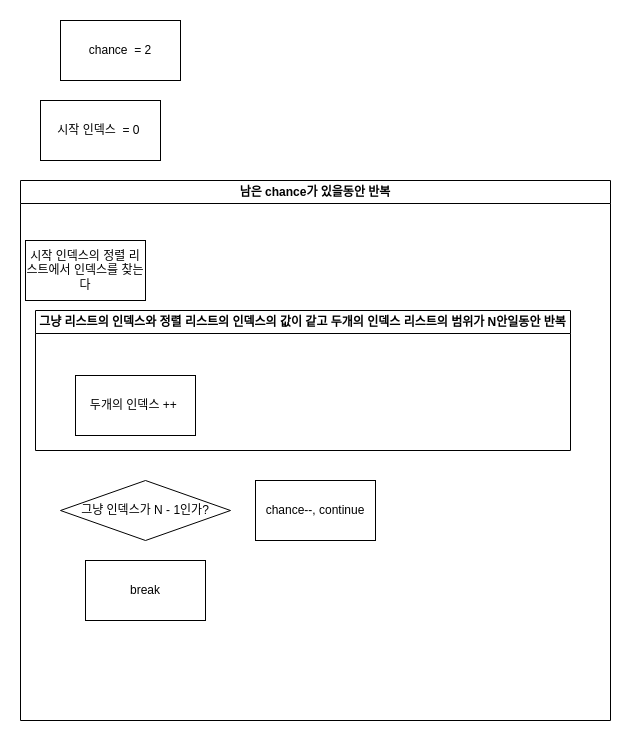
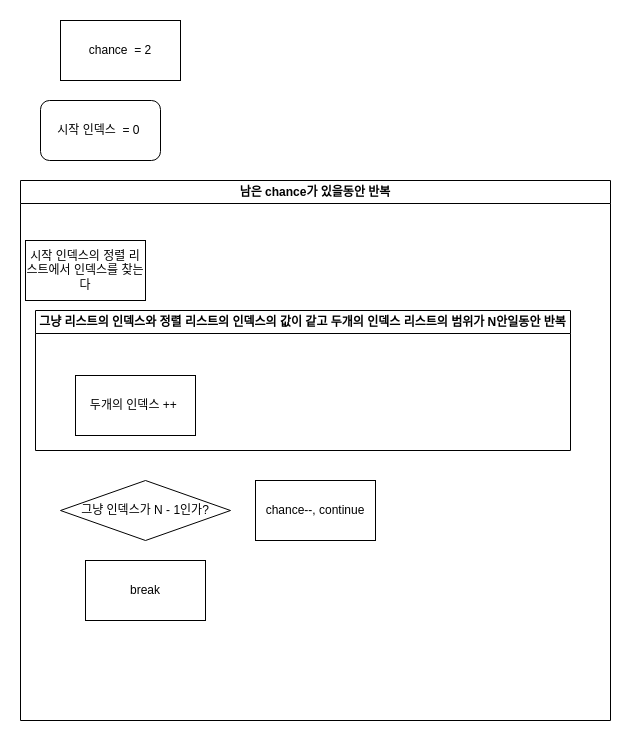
- <mxCell id="10" value="시작 인덱스&amp;nbsp; = 0&amp;nbsp;" style="rounded=0;whiteSpace=wrap;html=1;" vertex="1" parent="1"><mxGeometry x="40" y="100" width="120" height="60" as="geometry" /></mxCell>
+ <mxCell id="10" value="시작 인덱스&amp;nbsp; = 0&amp;nbsp;" style="whiteSpace=wrap;html=1;rounded=1;" vertex="1" parent="1"><mxGeometry x="40" y="100" width="120" height="60" as="geometry" /></mxCell>
